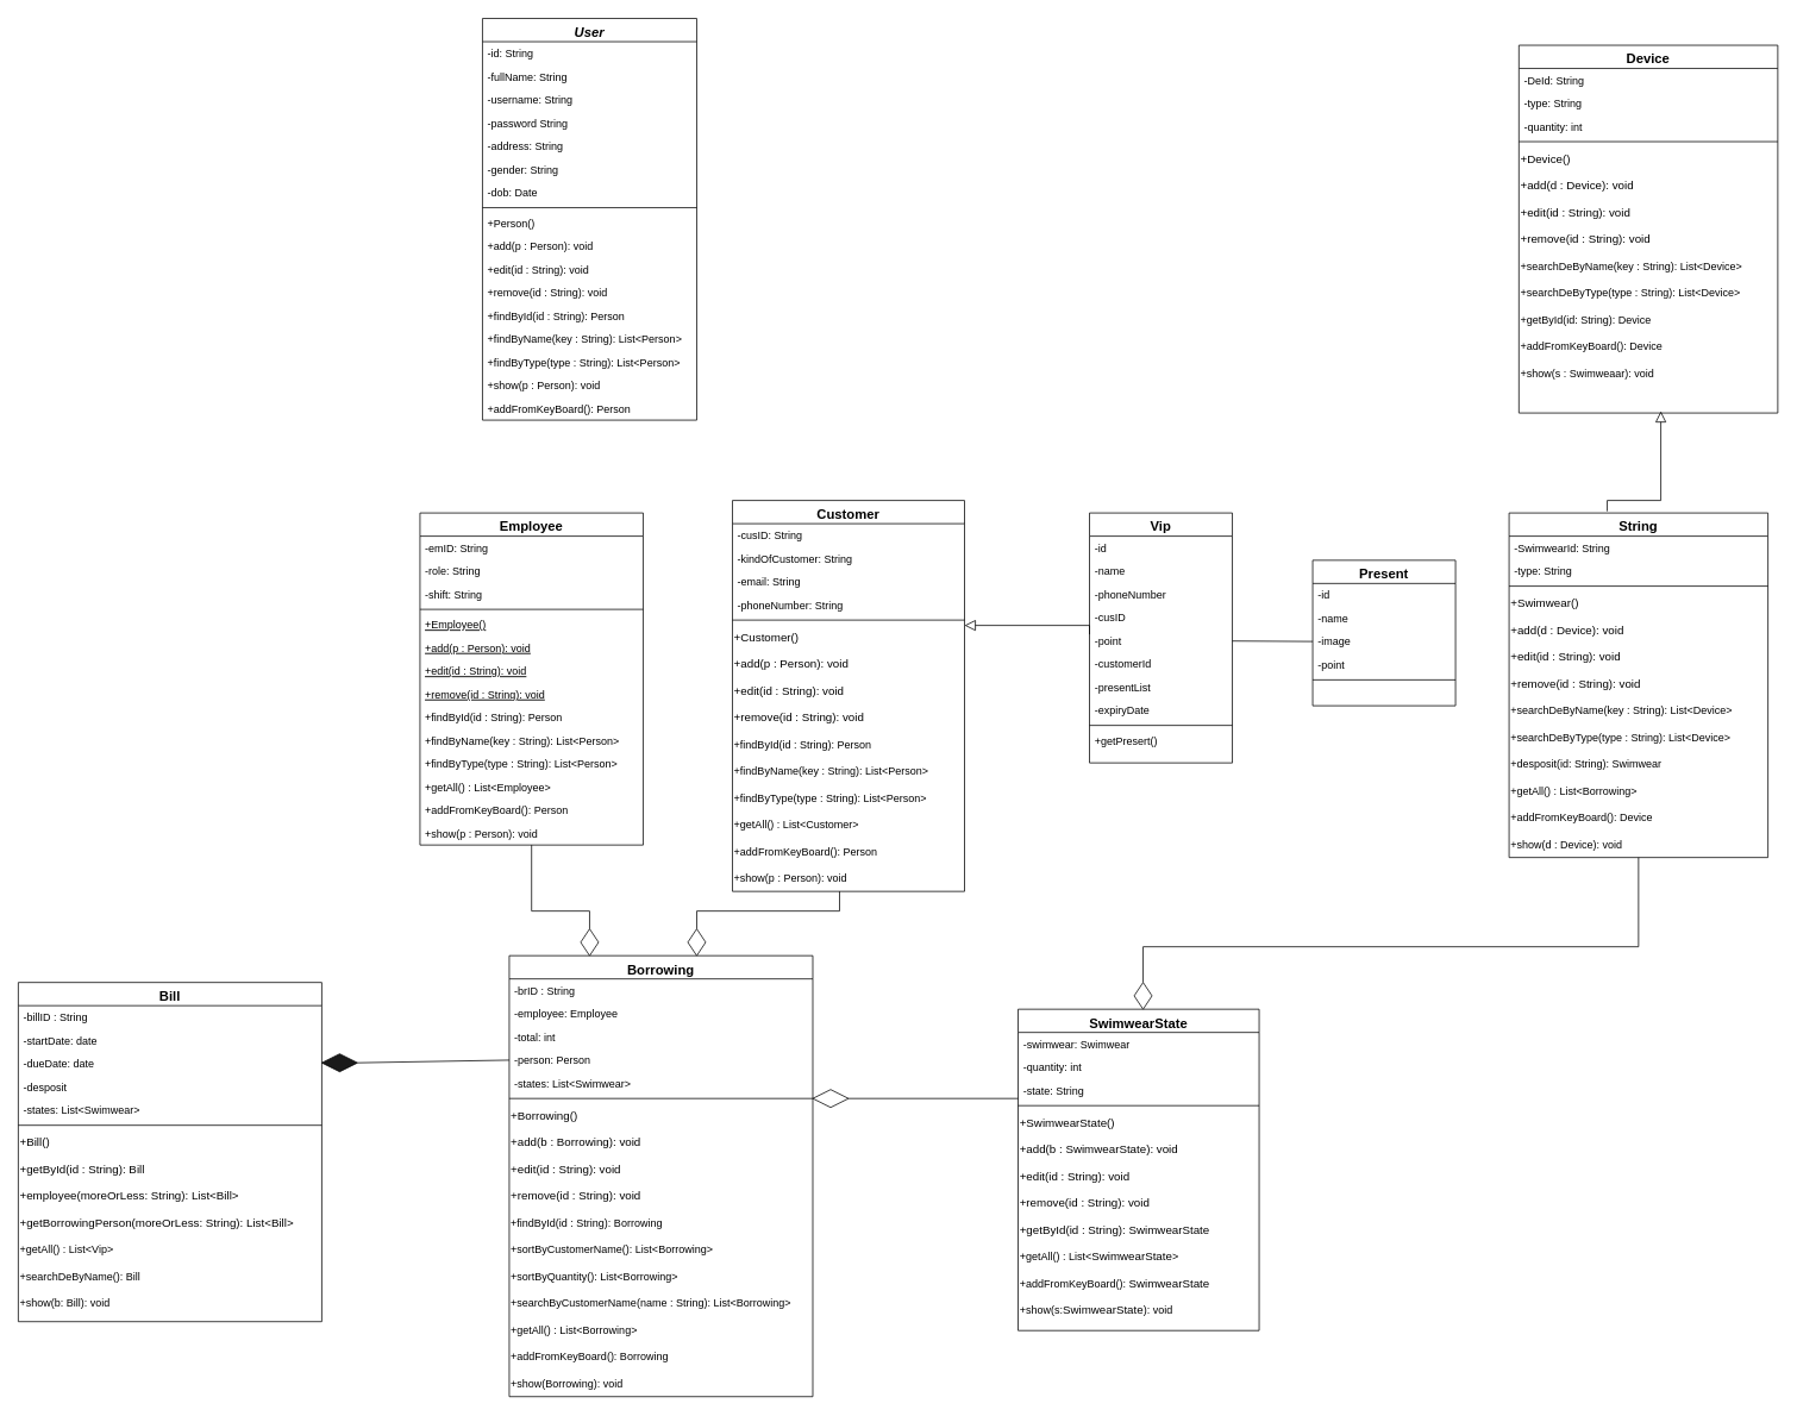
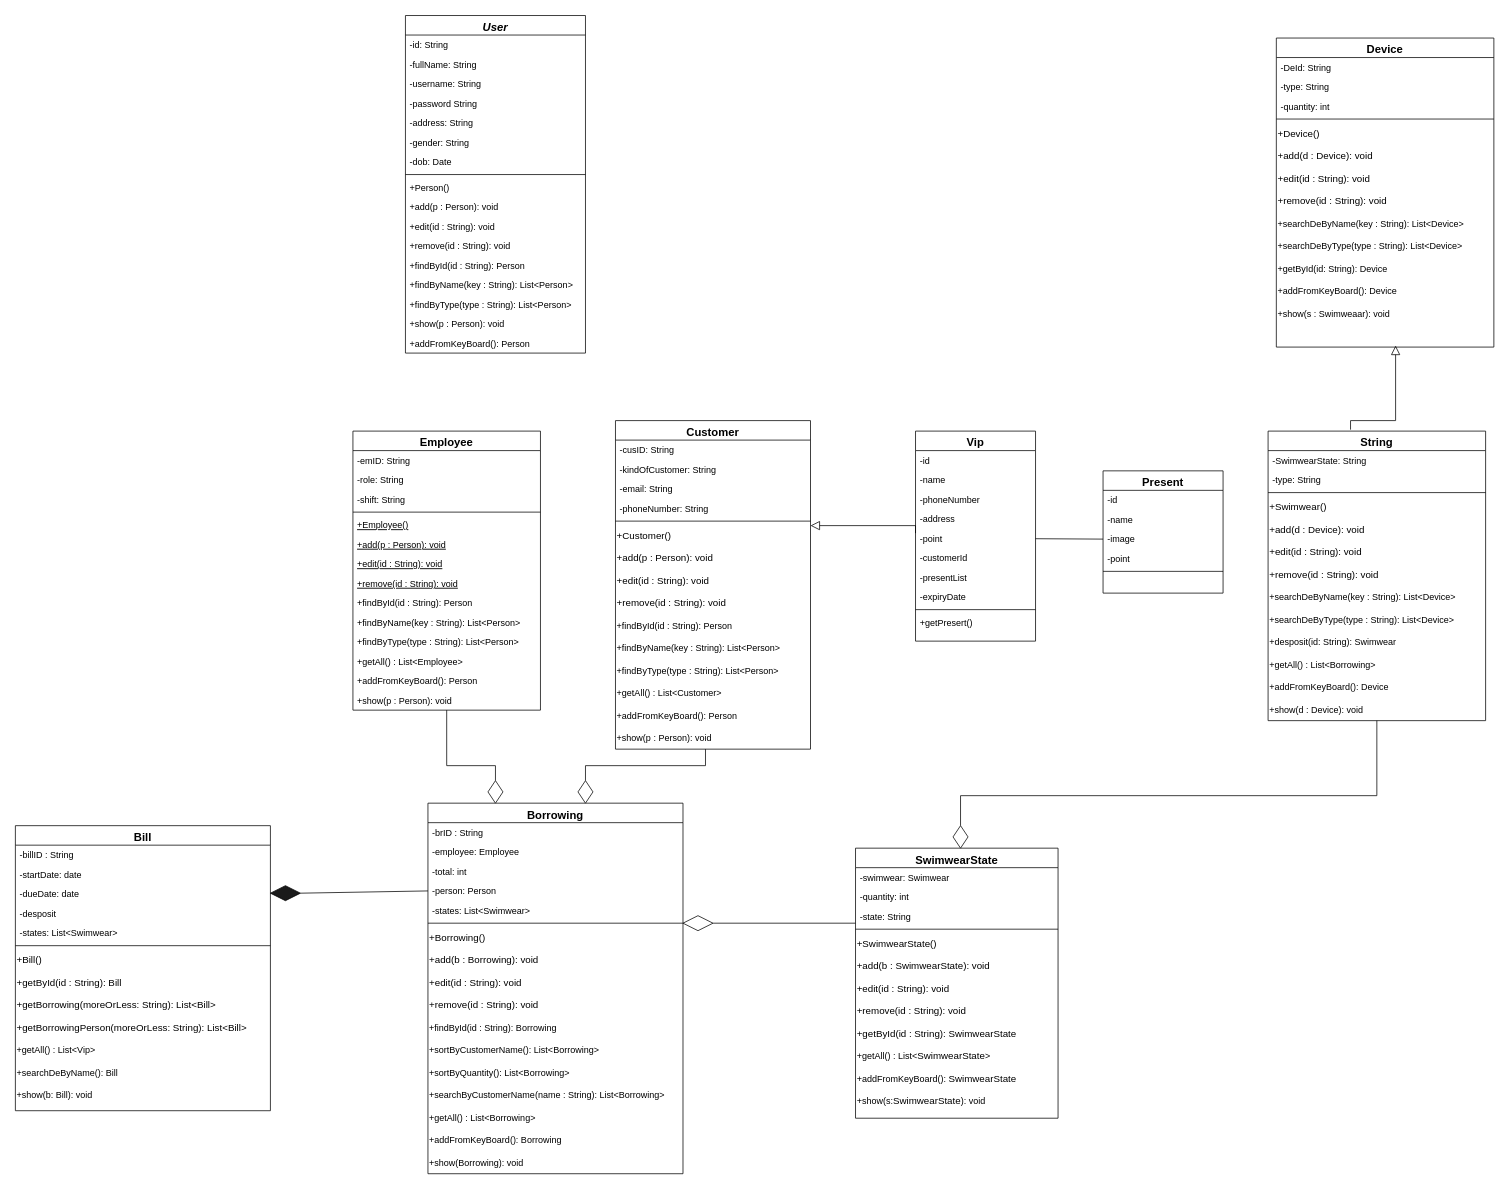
- <mxCell id="103" value="-SwimwearId: String" style="text;align=left;verticalAlign=top;spacingLeft=4;spacingRight=4;overflow=hidden;rotatable=0;points=[[0,0.5],[1,0.5]];portConstraint=eastwest;" parent="102" vertex="1"><mxGeometry y="26" width="290" height="26" as="geometry" /></mxCell>
+ <mxCell id="103" value="-SwimwearState: String" style="text;align=left;verticalAlign=top;spacingLeft=4;spacingRight=4;overflow=hidden;rotatable=0;points=[[0,0.5],[1,0.5]];portConstraint=eastwest;" parent="102" vertex="1"><mxGeometry y="26" width="290" height="26" as="geometry" /></mxCell>
- <mxCell id="139" value="-cusID" style="text;align=left;verticalAlign=top;spacingLeft=4;spacingRight=4;overflow=hidden;rotatable=0;points=[[0,0.5],[1,0.5]];portConstraint=eastwest;rounded=0;shadow=0;html=0;" vertex="1" parent="135"><mxGeometry y="104" width="160" height="26" as="geometry" /></mxCell>
+ <mxCell id="139" value="-address" style="text;align=left;verticalAlign=top;spacingLeft=4;spacingRight=4;overflow=hidden;rotatable=0;points=[[0,0.5],[1,0.5]];portConstraint=eastwest;rounded=0;shadow=0;html=0;" vertex="1" parent="135"><mxGeometry y="104" width="160" height="26" as="geometry" /></mxCell>
- <mxCell id="78" value="+employee(moreOrLess: String): List&amp;lt;Bill&amp;gt;" style="text;html=1;align=left;verticalAlign=middle;resizable=0;points=[];autosize=1;strokeColor=none;fillColor=none;fontSize=13;" parent="69" vertex="1"><mxGeometry y="224" width="340" height="30" as="geometry" /></mxCell>
+ <mxCell id="78" value="+getBorrowing(moreOrLess: String): List&amp;lt;Bill&amp;gt;" style="text;html=1;align=left;verticalAlign=middle;resizable=0;points=[];autosize=1;strokeColor=none;fillColor=none;fontSize=13;" parent="69" vertex="1"><mxGeometry y="224" width="340" height="30" as="geometry" /></mxCell>
